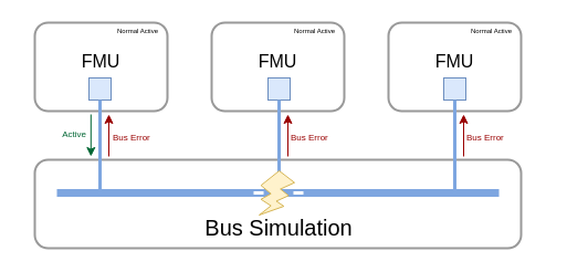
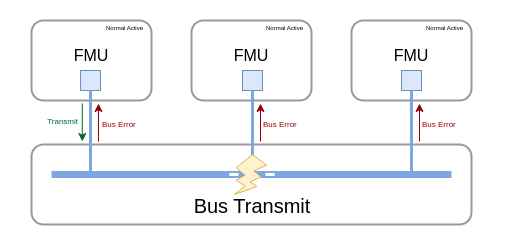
- <mxCell id="19" value="Active" style="text;html=1;strokeColor=none;fillColor=none;align=right;verticalAlign=middle;whiteSpace=wrap;rounded=0;fontSize=8;fontColor=#006633;" parent="1" vertex="1"><mxGeometry x="20" y="116" width="60" height="10" as="geometry" /></mxCell>
+ <mxCell id="19" value="Transmit" style="text;html=1;strokeColor=none;fillColor=none;align=right;verticalAlign=middle;whiteSpace=wrap;rounded=0;fontSize=8;fontColor=#006633;" parent="1" vertex="1"><mxGeometry x="20" y="116" width="60" height="10" as="geometry" /></mxCell>
- <mxCell id="12" value="&lt;font style=&quot;font-size: 20px;&quot;&gt;Bus Simulation&lt;/font&gt;" style="text;html=1;strokeColor=none;fillColor=none;align=center;verticalAlign=middle;whiteSpace=wrap;rounded=0;movable=1;resizable=1;rotatable=1;deletable=1;editable=1;connectable=1;fontSize=20;" parent="1" vertex="1"><mxGeometry x="52" y="190" width="400" height="30" as="geometry" /></mxCell>
+ <mxCell id="12" value="&lt;font style=&quot;font-size: 20px;&quot;&gt;Bus Transmit&lt;/font&gt;" style="text;html=1;strokeColor=none;fillColor=none;align=center;verticalAlign=middle;whiteSpace=wrap;rounded=0;movable=1;resizable=1;rotatable=1;deletable=1;editable=1;connectable=1;fontSize=20;" parent="1" vertex="1"><mxGeometry x="52" y="190" width="400" height="30" as="geometry" /></mxCell>
